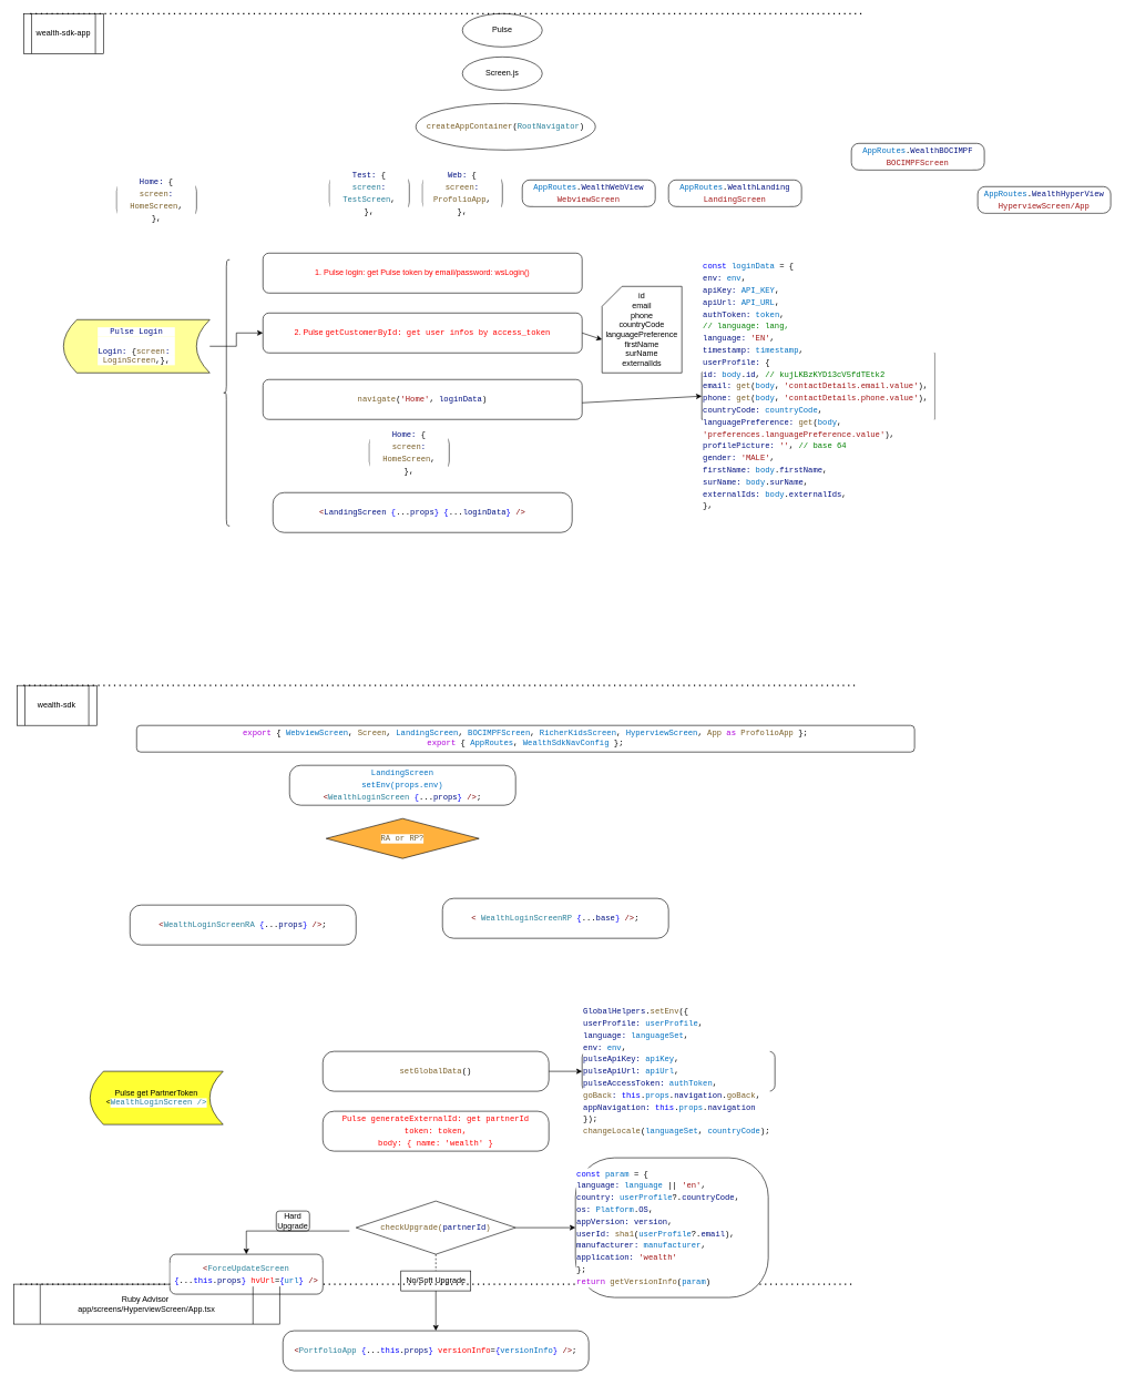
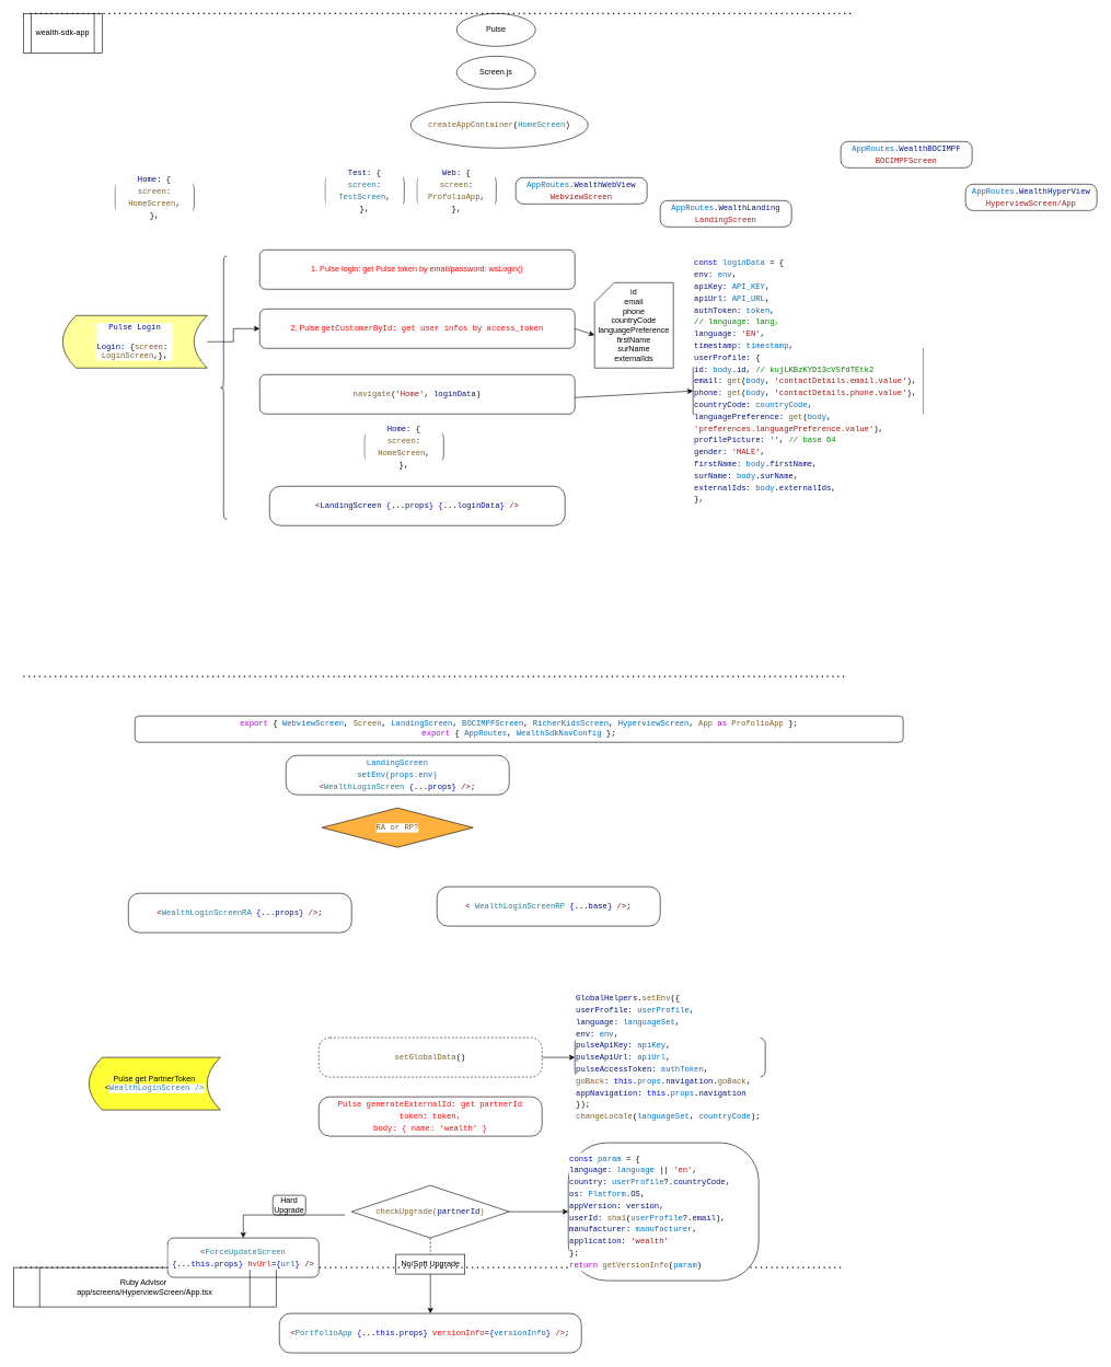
- <mxCell id="3" value="&lt;div style=&quot;background-color: rgb(255 , 255 , 255) ; font-family: &amp;#34;menlo&amp;#34; , &amp;#34;monaco&amp;#34; , &amp;#34;courier new&amp;#34; , monospace ; line-height: 18px&quot;&gt;&lt;span style=&quot;color: #795e26&quot;&gt;createAppContainer&lt;/span&gt;(&lt;span style=&quot;color: #267f99&quot;&gt;RootNavigator&lt;/span&gt;)&lt;/div&gt;" style="ellipse;whiteSpace=wrap;html=1;" parent="1" vertex="1"><mxGeometry x="625" y="155" width="270" height="70" as="geometry" /></mxCell>
+ <mxCell id="3" value="&lt;div style=&quot;background-color: rgb(255 , 255 , 255) ; font-family: &amp;#34;menlo&amp;#34; , &amp;#34;monaco&amp;#34; , &amp;#34;courier new&amp;#34; , monospace ; line-height: 18px&quot;&gt;&lt;span style=&quot;color: #795e26&quot;&gt;createAppContainer&lt;/span&gt;(&lt;span style=&quot;color: #267f99&quot;&gt;HomeScreen&lt;/span&gt;)&lt;/div&gt;" style="ellipse;whiteSpace=wrap;html=1;" parent="1" vertex="1"><mxGeometry x="625" y="155" width="270" height="70" as="geometry" /></mxCell>
- <mxCell id="8" value="&lt;div style=&quot;background-color: rgb(255 , 255 , 255) ; font-family: &amp;#34;menlo&amp;#34; , &amp;#34;monaco&amp;#34; , &amp;#34;courier new&amp;#34; , monospace ; line-height: 18px&quot;&gt;&lt;div style=&quot;font-family: &amp;#34;menlo&amp;#34; , &amp;#34;monaco&amp;#34; , &amp;#34;courier new&amp;#34; , monospace ; line-height: 18px&quot;&gt;&lt;span style=&quot;color: #0070c1&quot;&gt;AppRoutes&lt;/span&gt;.&lt;span style=&quot;color: rgb(0 , 16 , 128) ; font-family: &amp;#34;menlo&amp;#34; , &amp;#34;monaco&amp;#34; , &amp;#34;courier new&amp;#34; , monospace&quot;&gt;WealthLanding&lt;/span&gt;&lt;/div&gt;&lt;div style=&quot;font-family: &amp;#34;menlo&amp;#34; , &amp;#34;monaco&amp;#34; , &amp;#34;courier new&amp;#34; , monospace ; line-height: 18px&quot;&gt;&lt;div style=&quot;font-family: &amp;#34;menlo&amp;#34; , &amp;#34;monaco&amp;#34; , &amp;#34;courier new&amp;#34; , monospace ; line-height: 18px&quot;&gt;&lt;div style=&quot;font-family: &amp;#34;menlo&amp;#34; , &amp;#34;monaco&amp;#34; , &amp;#34;courier new&amp;#34; , monospace ; line-height: 18px&quot;&gt;&lt;span style=&quot;color: #a31515&quot;&gt;LandingScreen&lt;/span&gt;&lt;/div&gt;&lt;/div&gt;&lt;/div&gt;&lt;/div&gt;" style="rounded=1;whiteSpace=wrap;html=1;arcSize=28;" parent="1" vertex="1"><mxGeometry x="1005" y="270" width="200" height="40" as="geometry" /></mxCell>
+ <mxCell id="8" value="&lt;div style=&quot;background-color: rgb(255 , 255 , 255) ; font-family: &amp;#34;menlo&amp;#34; , &amp;#34;monaco&amp;#34; , &amp;#34;courier new&amp;#34; , monospace ; line-height: 18px&quot;&gt;&lt;div style=&quot;font-family: &amp;#34;menlo&amp;#34; , &amp;#34;monaco&amp;#34; , &amp;#34;courier new&amp;#34; , monospace ; line-height: 18px&quot;&gt;&lt;span style=&quot;color: #0070c1&quot;&gt;AppRoutes&lt;/span&gt;.&lt;span style=&quot;color: rgb(0 , 16 , 128) ; font-family: &amp;#34;menlo&amp;#34; , &amp;#34;monaco&amp;#34; , &amp;#34;courier new&amp;#34; , monospace&quot;&gt;WealthLanding&lt;/span&gt;&lt;/div&gt;&lt;div style=&quot;font-family: &amp;#34;menlo&amp;#34; , &amp;#34;monaco&amp;#34; , &amp;#34;courier new&amp;#34; , monospace ; line-height: 18px&quot;&gt;&lt;div style=&quot;font-family: &amp;#34;menlo&amp;#34; , &amp;#34;monaco&amp;#34; , &amp;#34;courier new&amp;#34; , monospace ; line-height: 18px&quot;&gt;&lt;div style=&quot;font-family: &amp;#34;menlo&amp;#34; , &amp;#34;monaco&amp;#34; , &amp;#34;courier new&amp;#34; , monospace ; line-height: 18px&quot;&gt;&lt;span style=&quot;color: #a31515&quot;&gt;LandingScreen&lt;/span&gt;&lt;/div&gt;&lt;/div&gt;&lt;/div&gt;&lt;/div&gt;" style="rounded=1;whiteSpace=wrap;html=1;arcSize=28;" parent="1" vertex="1"><mxGeometry x="1005" y="305" width="200" height="40" as="geometry" /></mxCell>
- <mxCell id="17" value="wealth-sdk" style="shape=process;whiteSpace=wrap;html=1;backgroundOutline=1;shadow=0;glass=0;fontColor=#000000;strokeColor=#000000;strokeWidth=1;fillColor=none;gradientColor=none;" vertex="1" parent="15"><mxGeometry width="120" height="60" as="geometry" /></mxCell>
- <mxCell id="39" value="&lt;div style=&quot;background-color: rgb(255 , 255 , 255) ; font-family: &amp;#34;menlo&amp;#34; , &amp;#34;monaco&amp;#34; , &amp;#34;courier new&amp;#34; , monospace ; line-height: 18px&quot;&gt;&lt;div style=&quot;font-family: &amp;#34;menlo&amp;#34; , &amp;#34;monaco&amp;#34; , &amp;#34;courier new&amp;#34; , monospace ; line-height: 18px&quot;&gt;&lt;div style=&quot;font-family: &amp;#34;menlo&amp;#34; , &amp;#34;monaco&amp;#34; , &amp;#34;courier new&amp;#34; , monospace ; line-height: 18px&quot;&gt;&lt;span style=&quot;color: #795e26&quot;&gt;setGlobalData&lt;/span&gt;()&lt;/div&gt;&lt;/div&gt;&lt;/div&gt;" style="rounded=1;whiteSpace=wrap;html=1;arcSize=28;" vertex="1" parent="36"><mxGeometry x="350" width="340" height="60" as="geometry" /></mxCell>
+ <mxCell id="39" value="&lt;div style=&quot;background-color: rgb(255 , 255 , 255) ; font-family: &amp;#34;menlo&amp;#34; , &amp;#34;monaco&amp;#34; , &amp;#34;courier new&amp;#34; , monospace ; line-height: 18px&quot;&gt;&lt;div style=&quot;font-family: &amp;#34;menlo&amp;#34; , &amp;#34;monaco&amp;#34; , &amp;#34;courier new&amp;#34; , monospace ; line-height: 18px&quot;&gt;&lt;div style=&quot;font-family: &amp;#34;menlo&amp;#34; , &amp;#34;monaco&amp;#34; , &amp;#34;courier new&amp;#34; , monospace ; line-height: 18px&quot;&gt;&lt;span style=&quot;color: #795e26&quot;&gt;setGlobalData&lt;/span&gt;()&lt;/div&gt;&lt;/div&gt;&lt;/div&gt;" style="rounded=1;whiteSpace=wrap;html=1;arcSize=28;dashed=1;" vertex="1" parent="36"><mxGeometry x="350" width="340" height="60" as="geometry" /></mxCell>
